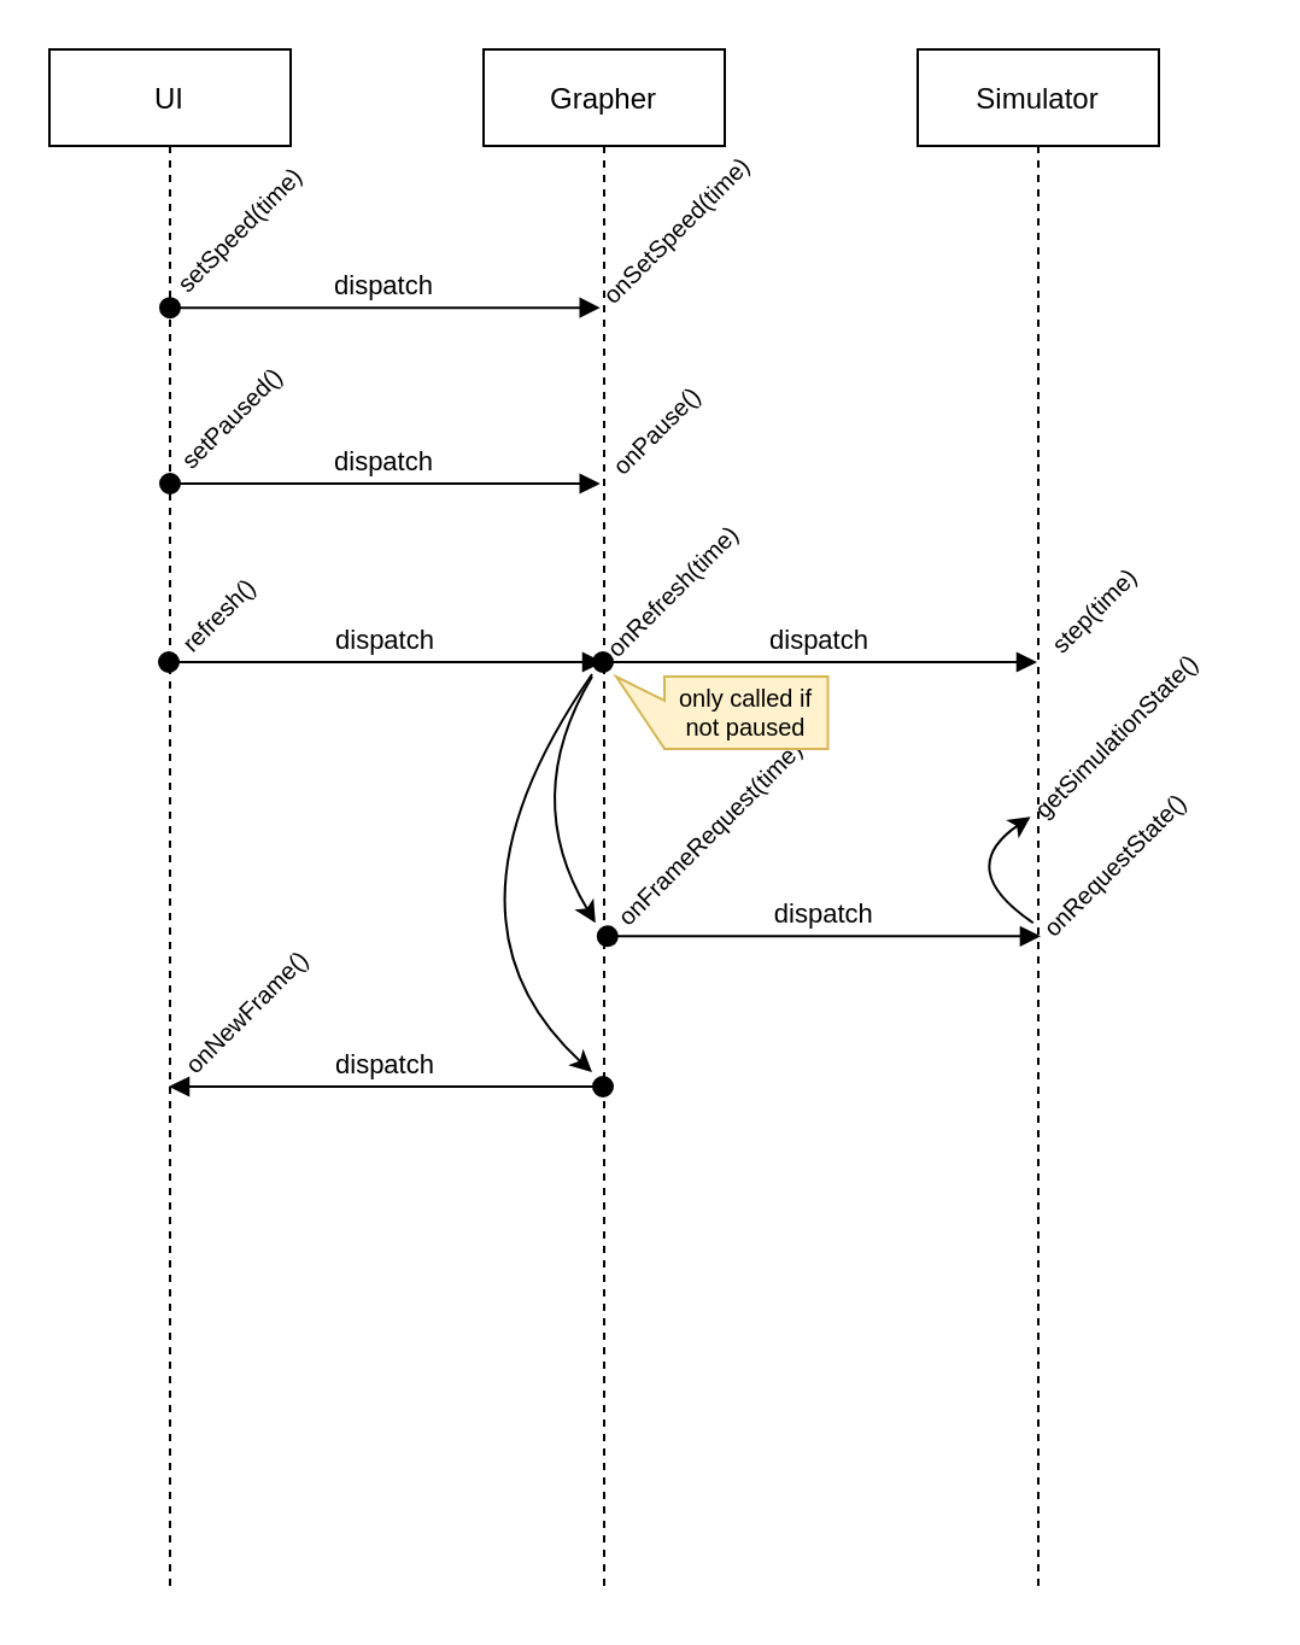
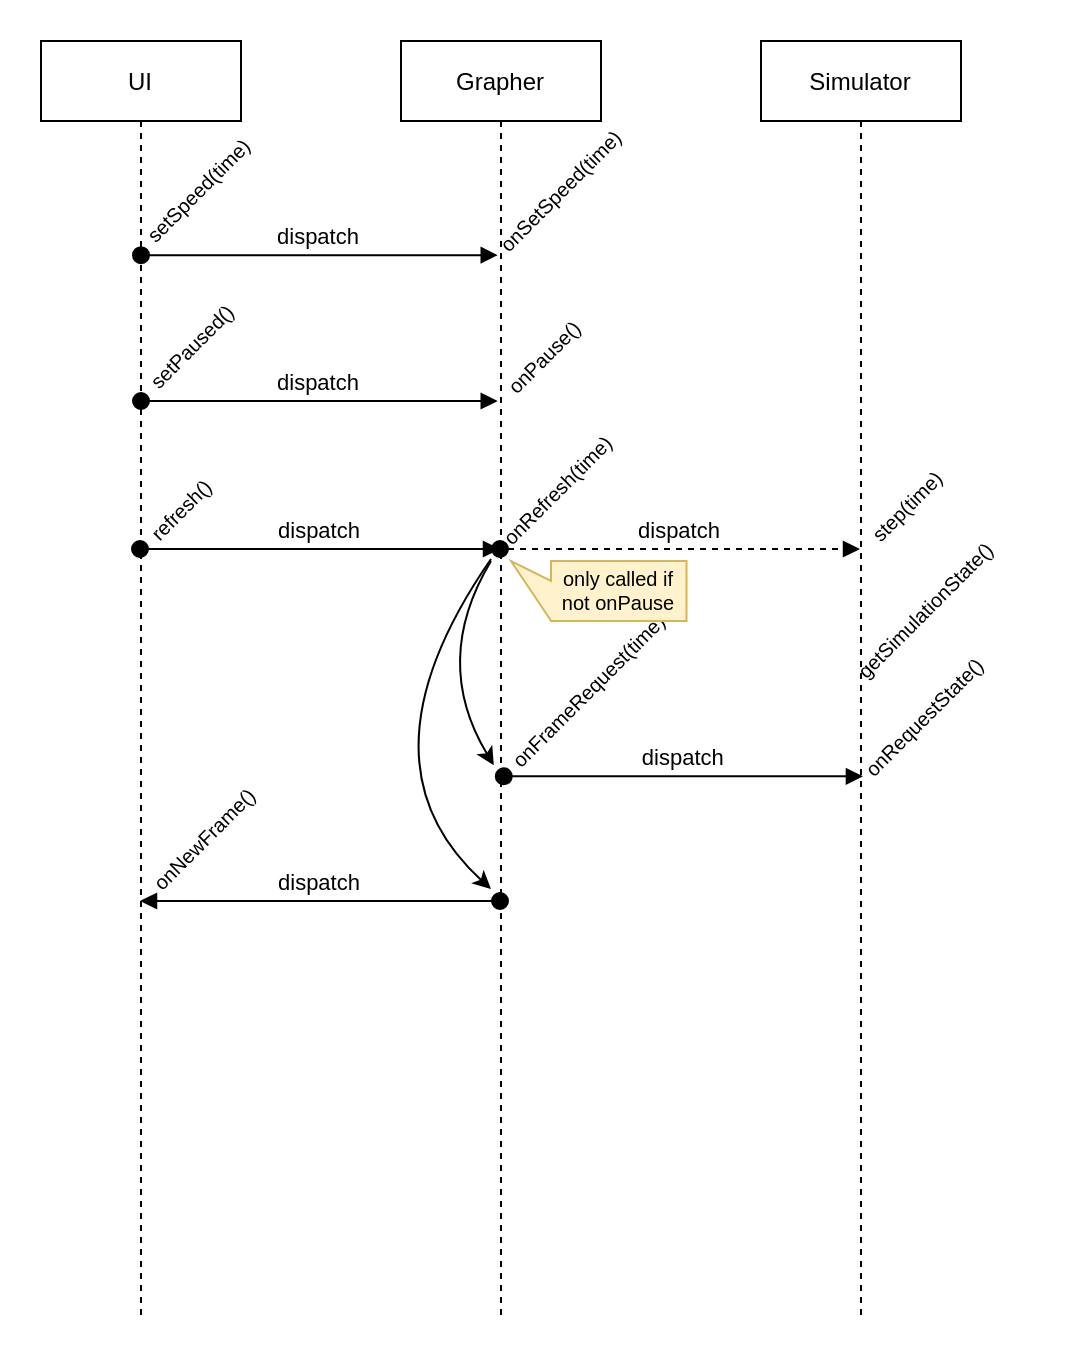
- <mxCell id="12" value="dispatch" style="verticalAlign=bottom;startArrow=oval;endArrow=block;startSize=8;shadow=0;strokeWidth=1;" parent="1" source="4" target="5" edge="1"><mxGeometry relative="1" as="geometry"><mxPoint x="249.999" y="274" as="sourcePoint" /><mxPoint x="429.57" y="274" as="targetPoint" /><Array as="points"><mxPoint x="370.07" y="274" /></Array></mxGeometry></mxCell>
+ <mxCell id="12" value="dispatch" style="verticalAlign=bottom;startArrow=oval;endArrow=block;startSize=8;shadow=0;strokeWidth=1;dashed=1;" parent="1" source="4" target="5" edge="1"><mxGeometry relative="1" as="geometry"><mxPoint x="249.999" y="274" as="sourcePoint" /><mxPoint x="429.57" y="274" as="targetPoint" /><Array as="points"><mxPoint x="370.07" y="274" /></Array></mxGeometry></mxCell>
- <mxCell id="21" value="only called if not paused" style="shape=callout;whiteSpace=wrap;html=1;perimeter=calloutPerimeter;fontSize=10;direction=south;position2=0;fillColor=#fff2cc;strokeColor=#d6b656;size=20;position=0.33;base=20;" parent="1" vertex="1"><mxGeometry x="255" y="280" width="87.76" height="30" as="geometry" /></mxCell>
+ <mxCell id="21" value="only called if not onPause" style="shape=callout;whiteSpace=wrap;html=1;perimeter=calloutPerimeter;fontSize=10;direction=south;position2=0;fillColor=#fff2cc;strokeColor=#d6b656;size=20;position=0.33;base=20;" parent="1" vertex="1"><mxGeometry x="255" y="280" width="87.76" height="30" as="geometry" /></mxCell>
- <mxCell id="17" value="" style="curved=1;endArrow=classic;html=1;rounded=0;fontSize=10;entryX=0.053;entryY=0.444;entryDx=0;entryDy=0;entryPerimeter=0;exitX=0;exitY=0.25;exitDx=0;exitDy=0;" parent="1" source="16" target="18" edge="1"><mxGeometry width="50" height="50" relative="1" as="geometry"><mxPoint x="320" y="374" as="sourcePoint" /><mxPoint x="370" y="324" as="targetPoint" /><Array as="points"><mxPoint x="395" y="360" /></Array></mxGeometry></mxCell>
